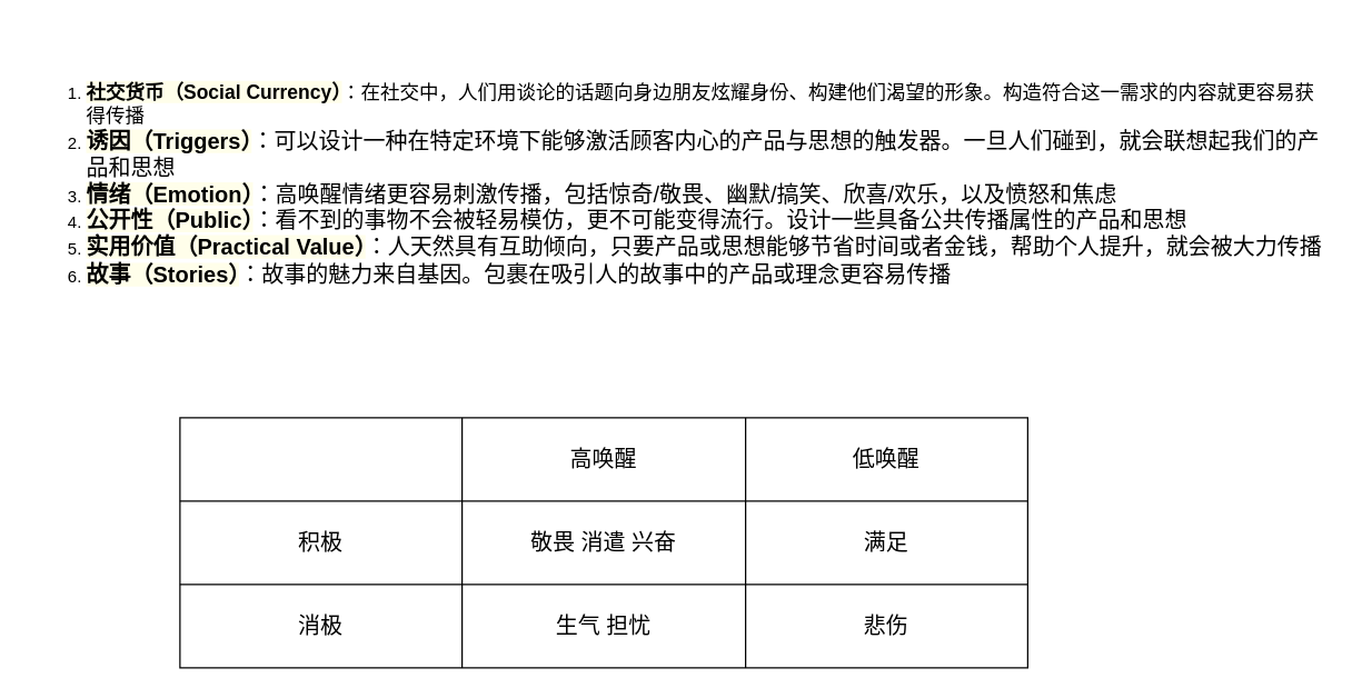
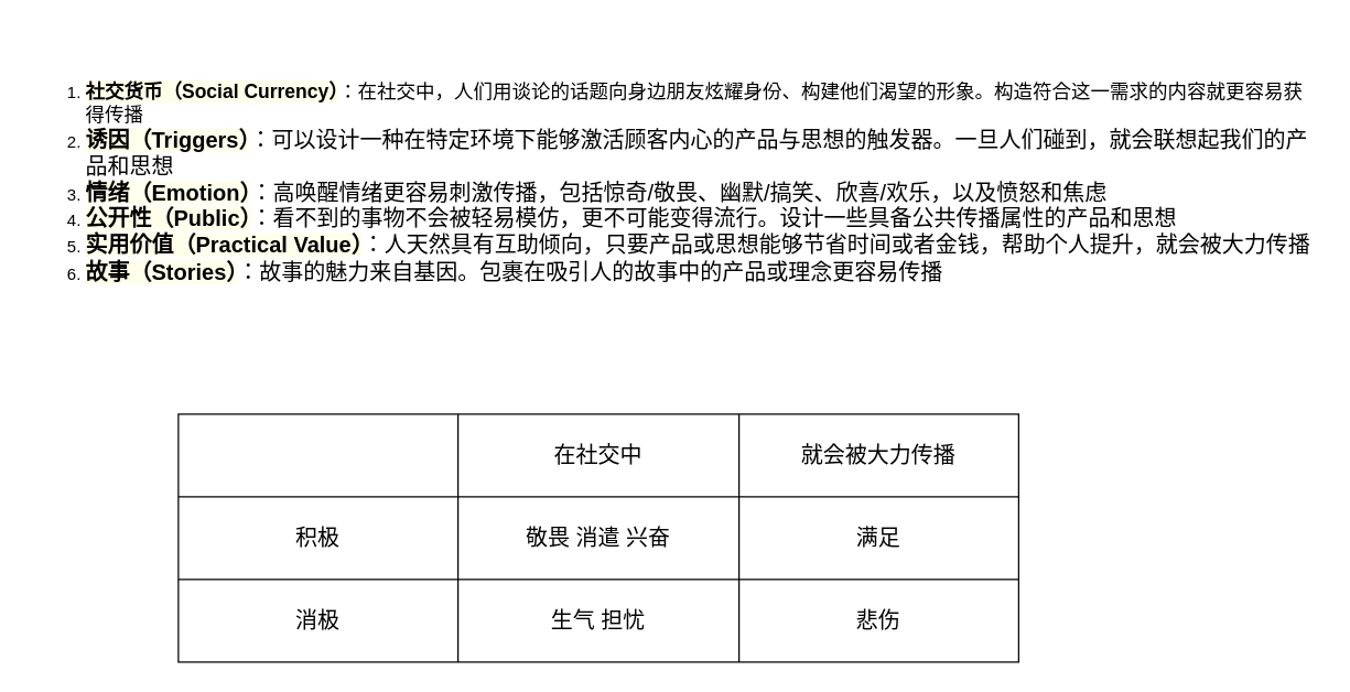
- <mxCell id="5" value="高唤醒" style="shape=partialRectangle;html=1;whiteSpace=wrap;connectable=0;strokeColor=inherit;overflow=hidden;fillColor=none;top=0;left=0;bottom=0;right=0;pointerEvents=1;fontSize=16;" vertex="1" parent="3"><mxGeometry x="203" width="204" height="60" as="geometry"><mxRectangle width="204" height="60" as="alternateBounds" /></mxGeometry></mxCell>
+ <mxCell id="5" value="在社交中" style="shape=partialRectangle;html=1;whiteSpace=wrap;connectable=0;strokeColor=inherit;overflow=hidden;fillColor=none;top=0;left=0;bottom=0;right=0;pointerEvents=1;fontSize=16;" vertex="1" parent="3"><mxGeometry x="203" width="204" height="60" as="geometry"><mxRectangle width="204" height="60" as="alternateBounds" /></mxGeometry></mxCell>
- <mxCell id="6" value="低唤醒" style="shape=partialRectangle;html=1;whiteSpace=wrap;connectable=0;strokeColor=inherit;overflow=hidden;fillColor=none;top=0;left=0;bottom=0;right=0;pointerEvents=1;fontSize=16;" vertex="1" parent="3"><mxGeometry x="407" width="203" height="60" as="geometry"><mxRectangle width="203" height="60" as="alternateBounds" /></mxGeometry></mxCell>
+ <mxCell id="6" value="就会被大力传播" style="shape=partialRectangle;html=1;whiteSpace=wrap;connectable=0;strokeColor=inherit;overflow=hidden;fillColor=none;top=0;left=0;bottom=0;right=0;pointerEvents=1;fontSize=16;" vertex="1" parent="3"><mxGeometry x="407" width="203" height="60" as="geometry"><mxRectangle width="203" height="60" as="alternateBounds" /></mxGeometry></mxCell>
